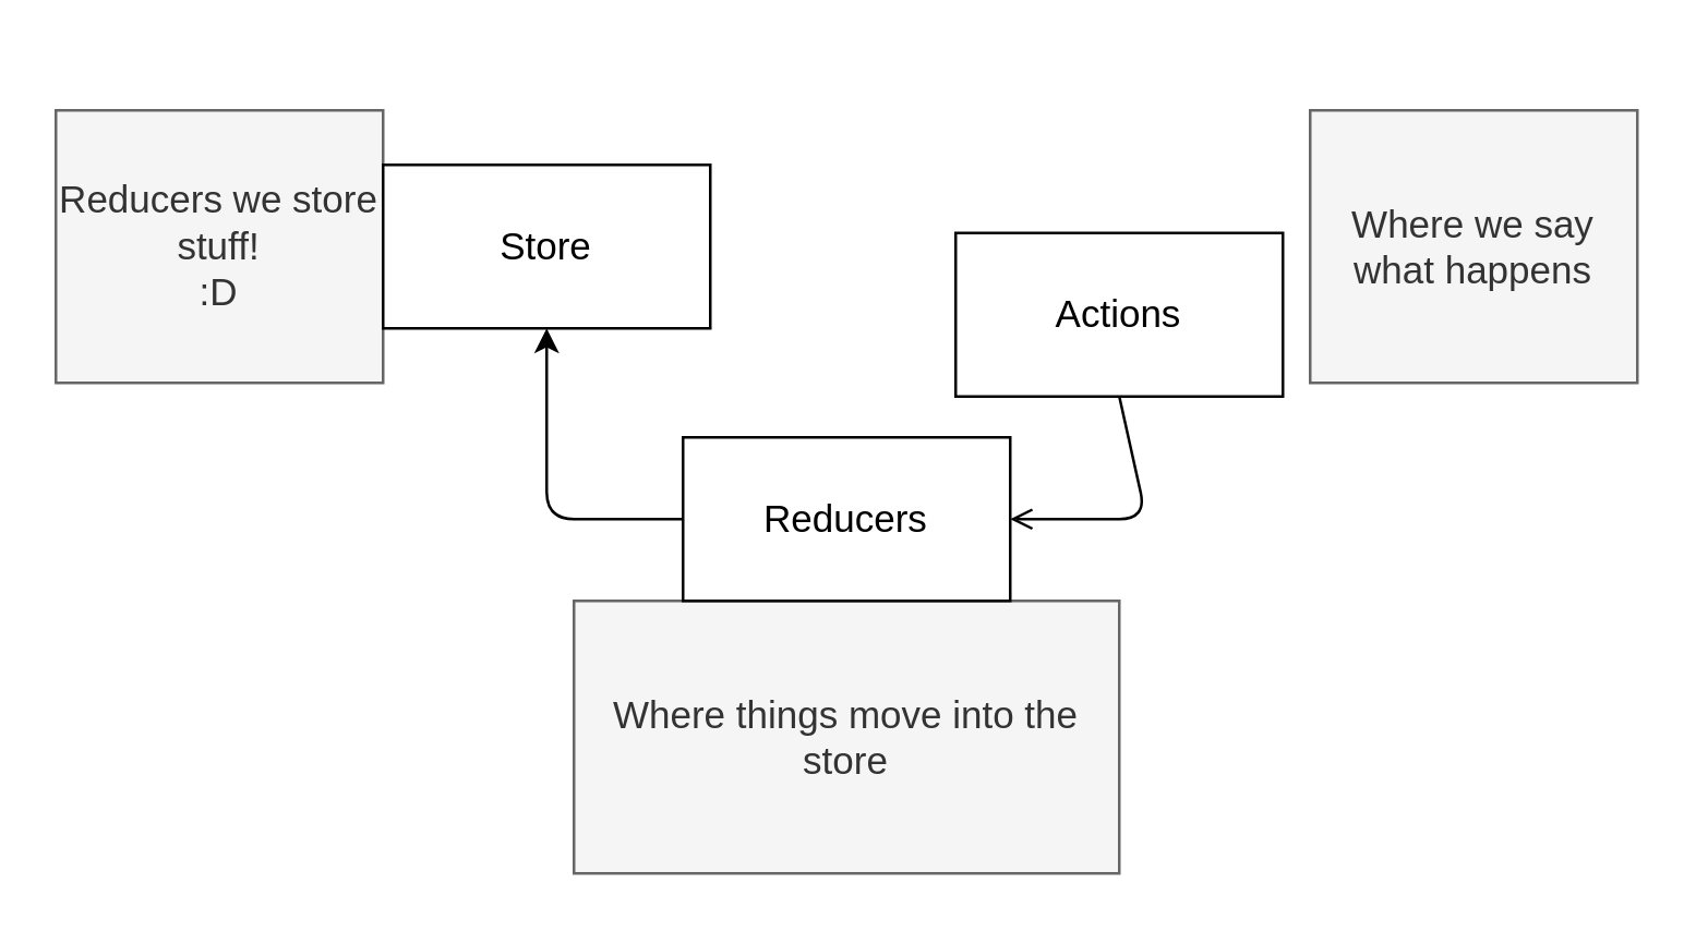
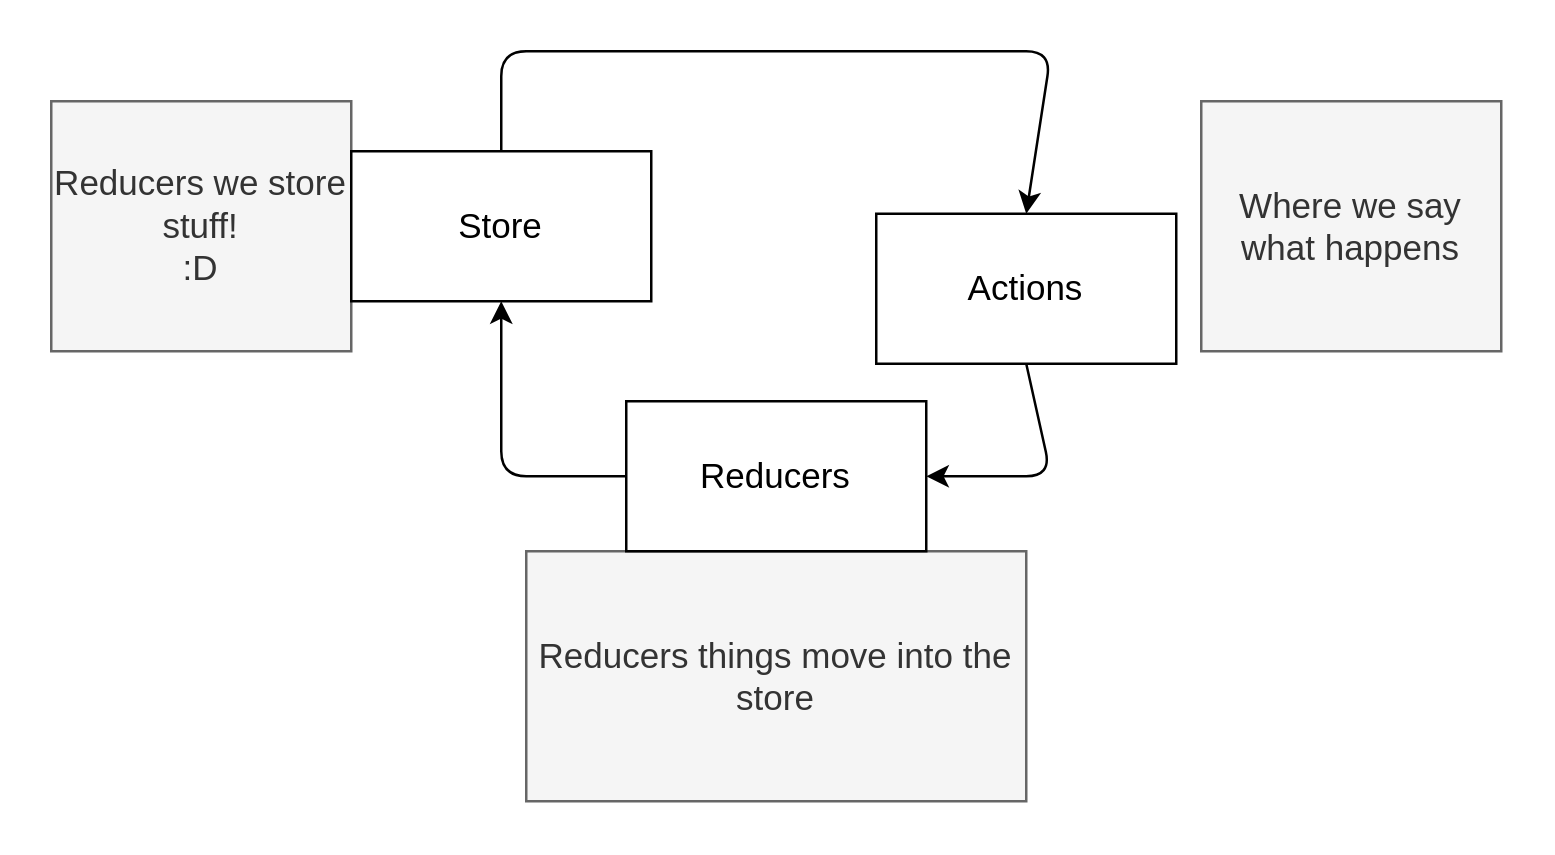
+ <mxCell id="8" value="" style="endArrow=classic;html=1;entryX=0.5;entryY=0;entryDx=0;entryDy=0;exitX=0.5;exitY=0;exitDx=0;exitDy=0;" parent="1" source="7" target="5" edge="1"><mxGeometry width="50" height="50" relative="1" as="geometry"><mxPoint x="200" y="30" as="sourcePoint" /><mxPoint x="290" y="290" as="targetPoint" /><Array as="points"><mxPoint x="200" y="20" /><mxPoint x="420" y="20" /></Array></mxGeometry></mxCell>
- <mxCell id="9" value="" style="endArrow=open;html=1;exitX=0.5;exitY=1;exitDx=0;exitDy=0;entryX=1;entryY=0.5;entryDx=0;entryDy=0;" parent="1" source="5" target="6" edge="1"><mxGeometry width="50" height="50" relative="1" as="geometry"><mxPoint x="240" y="340" as="sourcePoint" /><mxPoint x="290" y="290" as="targetPoint" /><Array as="points"><mxPoint x="420" y="190" /></Array></mxGeometry></mxCell>
+ <mxCell id="9" value="" style="endArrow=classic;html=1;exitX=0.5;exitY=1;exitDx=0;exitDy=0;entryX=1;entryY=0.5;entryDx=0;entryDy=0;" parent="1" source="5" target="6" edge="1"><mxGeometry width="50" height="50" relative="1" as="geometry"><mxPoint x="240" y="340" as="sourcePoint" /><mxPoint x="290" y="290" as="targetPoint" /><Array as="points"><mxPoint x="420" y="190" /></Array></mxGeometry></mxCell>
- <mxCell id="2" value="&lt;font style=&quot;font-size: 14px&quot;&gt;Where things move into the store&lt;/font&gt;" style="rounded=0;whiteSpace=wrap;html=1;fillColor=#f5f5f5;strokeColor=#666666;fontColor=#333333;align=center;" parent="1" vertex="1"><mxGeometry x="210" y="220" width="200" height="100" as="geometry" /></mxCell>
+ <mxCell id="2" value="&lt;font style=&quot;font-size: 14px&quot;&gt;Reducers things move into the store&lt;/font&gt;" style="rounded=0;whiteSpace=wrap;html=1;fillColor=#f5f5f5;strokeColor=#666666;fontColor=#333333;align=center;" parent="1" vertex="1"><mxGeometry x="210" y="220" width="200" height="100" as="geometry" /></mxCell>
